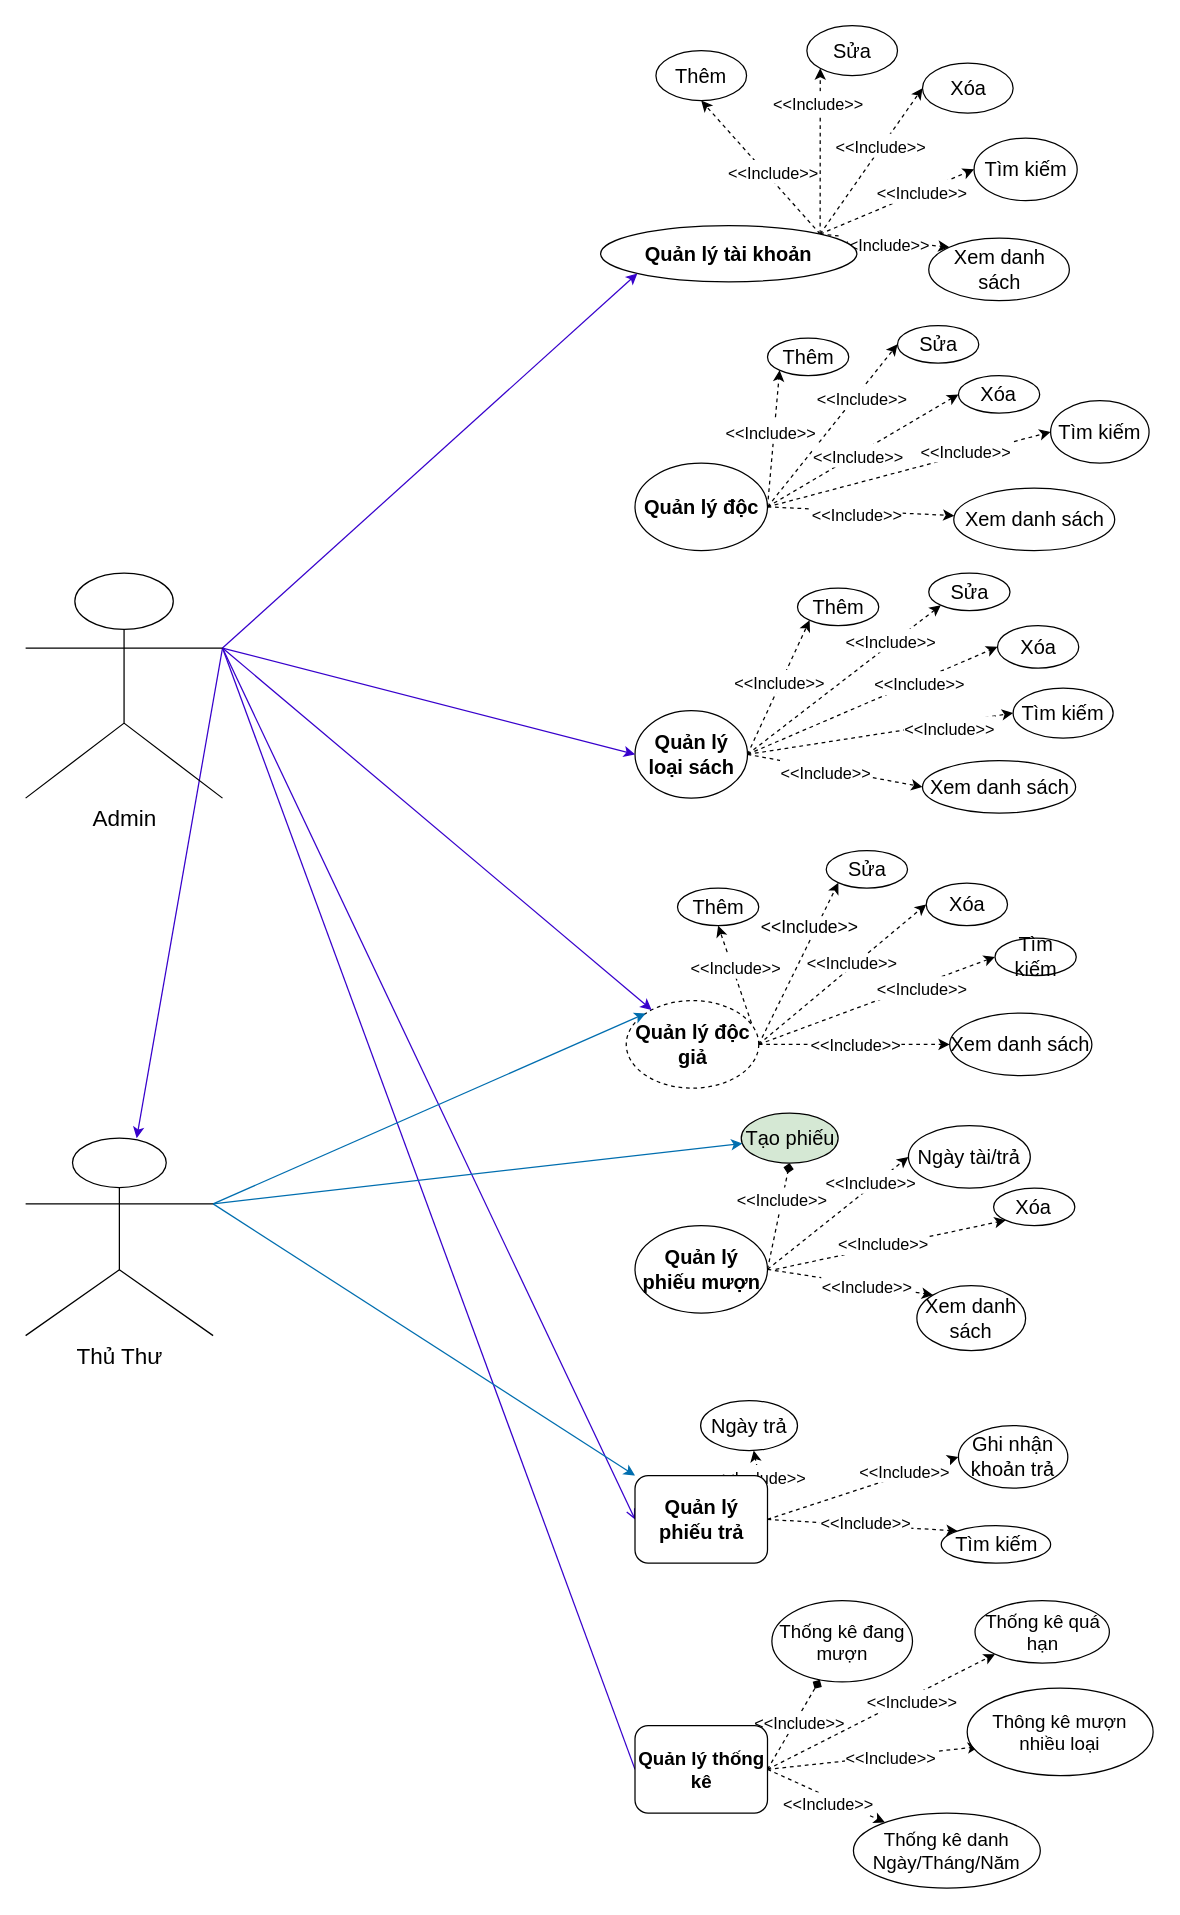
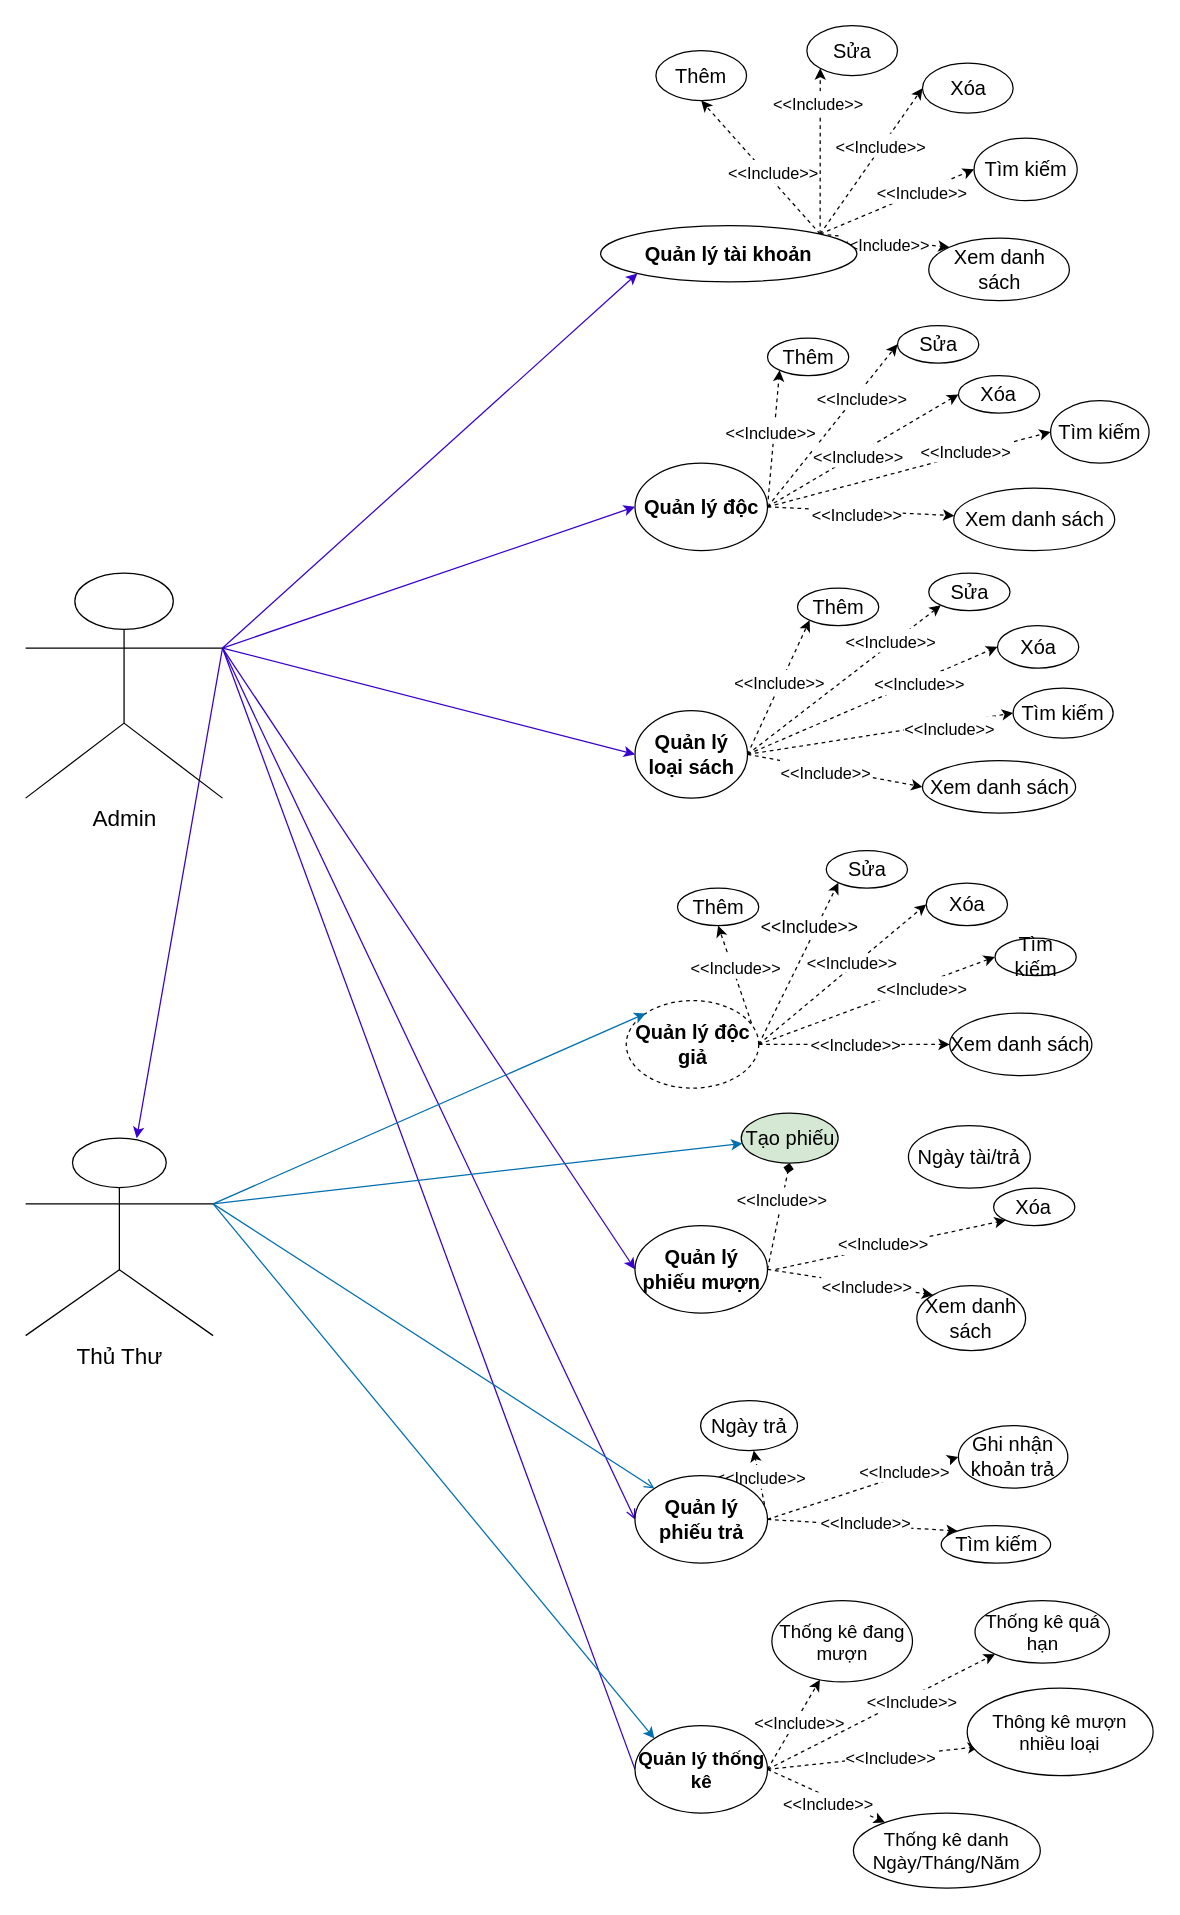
- <mxCell id="47" style="rounded=0;orthogonalLoop=1;jettySize=auto;html=1;exitX=1;exitY=0.333;exitDx=0;exitDy=0;exitPerimeter=0;fillColor=#6a00ff;strokeColor=#3700CC;" parent="1" source="53" target="45" edge="1"><mxGeometry relative="1" as="geometry" /></mxCell>
+ <mxCell id="47" style="rounded=0;orthogonalLoop=1;jettySize=auto;html=1;exitX=1;exitY=0.333;exitDx=0;exitDy=0;exitPerimeter=0;entryX=0;entryY=0.5;entryDx=0;entryDy=0;fillColor=#6a00ff;strokeColor=#3700CC;" parent="1" source="53" target="23" edge="1"><mxGeometry relative="1" as="geometry" /></mxCell>
+ <mxCell id="50" style="rounded=0;orthogonalLoop=1;jettySize=auto;html=1;exitX=1;exitY=0.333;exitDx=0;exitDy=0;exitPerimeter=0;entryX=0;entryY=0.5;entryDx=0;entryDy=0;fillColor=#6a00ff;strokeColor=#3700CC;" parent="1" source="53" target="89" edge="1"><mxGeometry relative="1" as="geometry" /></mxCell>
- <mxCell id="83" style="edgeStyle=none;rounded=0;orthogonalLoop=1;jettySize=auto;html=1;exitX=1;exitY=0.5;exitDx=0;exitDy=0;entryX=0;entryY=0.5;entryDx=0;entryDy=0;dashed=1;fontSize=16;" parent="1" source="89" target="93" edge="1"><mxGeometry relative="1" as="geometry" /></mxCell>
- <mxCell id="84" value="&lt;span style=&quot;font-size: 13px;&quot;&gt;&amp;lt;&amp;lt;Include&amp;gt;&amp;gt;&lt;/span&gt;" style="edgeLabel;html=1;align=center;verticalAlign=middle;resizable=0;points=[];fontSize=16;" parent="83" connectable="0" vertex="1"><mxGeometry x="0.508" y="3" relative="1" as="geometry"><mxPoint x="-1" as="offset" /></mxGeometry></mxCell>
+ <mxCell id="57" style="rounded=0;orthogonalLoop=1;jettySize=auto;html=1;exitX=1;exitY=0.333;exitDx=0;exitDy=0;exitPerimeter=0;entryX=0;entryY=0;entryDx=0;entryDy=0;fillColor=#1ba1e2;strokeColor=#006EAF;" parent="1" source="58" target="102" edge="1"><mxGeometry relative="1" as="geometry" /></mxCell>
- <mxCell id="56" style="rounded=0;orthogonalLoop=1;jettySize=auto;html=1;exitX=1;exitY=0.333;exitDx=0;exitDy=0;exitPerimeter=0;entryX=0;entryY=0;entryDx=0;entryDy=0;fillColor=#1ba1e2;strokeColor=#006EAF;" parent="1" source="58" target="109" edge="1"><mxGeometry relative="1" as="geometry" /></mxCell>
+ <mxCell id="56" style="rounded=0;orthogonalLoop=1;jettySize=auto;html=1;exitX=1;exitY=0.333;exitDx=0;exitDy=0;exitPerimeter=0;entryX=0;entryY=0;entryDx=0;entryDy=0;fillColor=#1ba1e2;strokeColor=#006EAF;endArrow=open;" parent="1" source="58" target="109" edge="1"><mxGeometry relative="1" as="geometry" /></mxCell>
- <mxCell id="109" value="&lt;b&gt;Quản lý phiếu trả&lt;/b&gt;" style="whiteSpace=wrap;html=1;fontSize=16;rounded=1;" parent="1" vertex="1"><mxGeometry x="507.5" y="1180" width="106" height="70" as="geometry" /></mxCell>
+ <mxCell id="109" value="&lt;b&gt;Quản lý phiếu trả&lt;/b&gt;" style="ellipse;whiteSpace=wrap;html=1;fontSize=16;" parent="1" vertex="1"><mxGeometry x="507.5" y="1180" width="106" height="70" as="geometry" /></mxCell>
- <mxCell id="94" style="edgeStyle=none;rounded=0;orthogonalLoop=1;jettySize=auto;html=1;exitX=1;exitY=0.5;exitDx=0;exitDy=0;dashed=1;fontSize=15;endArrow=diamond;" parent="1" source="102" target="117" edge="1"><mxGeometry relative="1" as="geometry" /></mxCell>
+ <mxCell id="94" style="edgeStyle=none;rounded=0;orthogonalLoop=1;jettySize=auto;html=1;exitX=1;exitY=0.5;exitDx=0;exitDy=0;dashed=1;fontSize=15;" parent="1" source="102" target="117" edge="1"><mxGeometry relative="1" as="geometry" /></mxCell>
- <mxCell id="102" value="&lt;b&gt;Quản lý thống kê&lt;/b&gt;" style="whiteSpace=wrap;html=1;fontSize=15;rounded=1;" parent="1" vertex="1"><mxGeometry x="507.5" y="1380" width="106" height="70" as="geometry" /></mxCell>
+ <mxCell id="102" value="&lt;b&gt;Quản lý thống kê&lt;/b&gt;" style="ellipse;whiteSpace=wrap;html=1;fontSize=15;" parent="1" vertex="1"><mxGeometry x="507.5" y="1380" width="106" height="70" as="geometry" /></mxCell>
